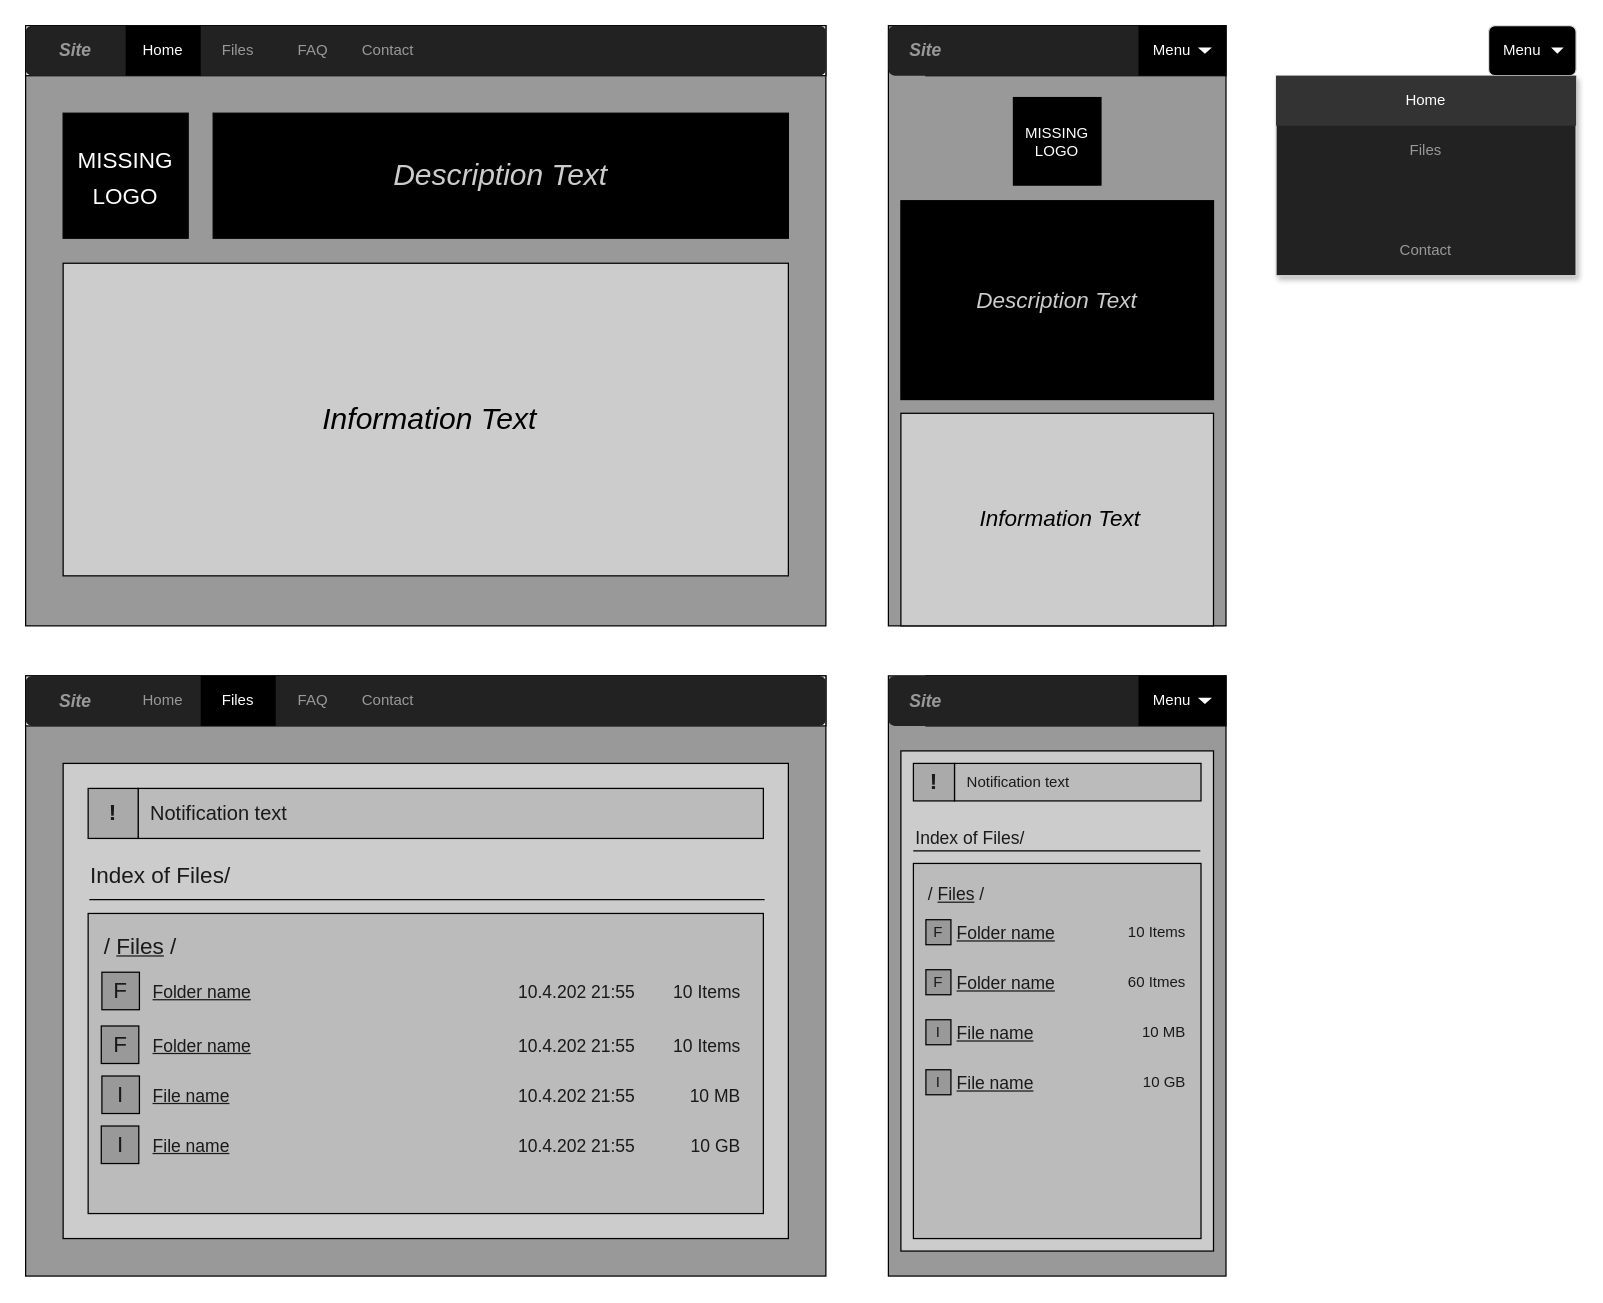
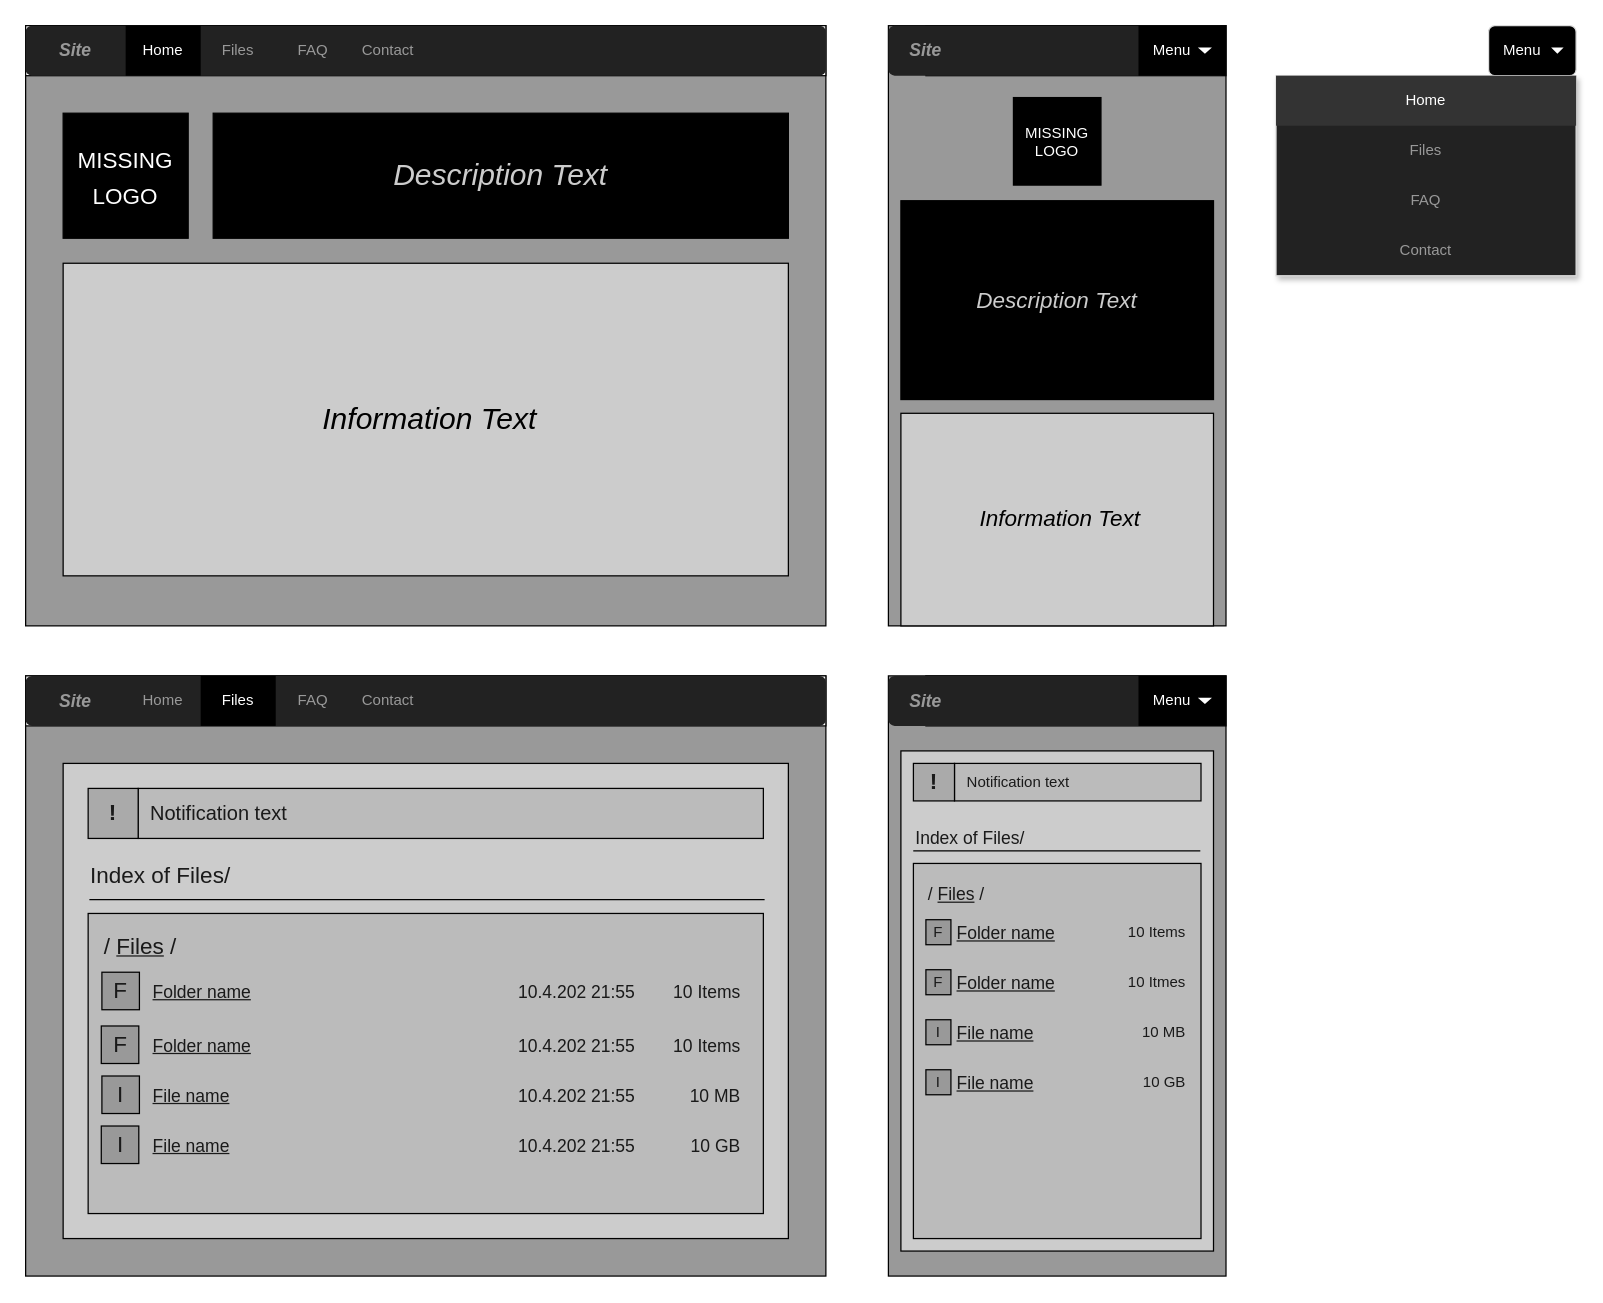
+ <mxCell id="43" value="FAQ" style="html=1;shadow=0;dashed=0;shape=mxgraph.bootstrap.rect;strokeColor=none;spacingLeft=0;align=center;fillColor=none;whiteSpace=wrap;resizeWidth=1;fontColor=#999999;" vertex="1" parent="40"><mxGeometry y="80" width="240" height="40" as="geometry"><mxPoint as="offset" /></mxGeometry></mxCell>
- <mxCell id="88" value="&lt;div style=&quot;font-size: 12px&quot;&gt;&lt;font style=&quot;font-size: 12px&quot;&gt;60 Itmes&lt;/font&gt;&lt;/div&gt;" style="rounded=0;whiteSpace=wrap;html=1;strokeColor=none;strokeWidth=1;fillColor=none;fontFamily=Helvetica;fontSize=12;fontColor=#1A1A1A;align=right;" vertex="1" parent="85"><mxGeometry x="160" width="50" height="30" as="geometry" /></mxCell>
+ <mxCell id="88" value="&lt;div style=&quot;font-size: 12px&quot;&gt;&lt;font style=&quot;font-size: 12px&quot;&gt;10 Itmes&lt;/font&gt;&lt;/div&gt;" style="rounded=0;whiteSpace=wrap;html=1;strokeColor=none;strokeWidth=1;fillColor=none;fontFamily=Helvetica;fontSize=12;fontColor=#1A1A1A;align=right;" vertex="1" parent="85"><mxGeometry x="160" width="50" height="30" as="geometry" /></mxCell>
